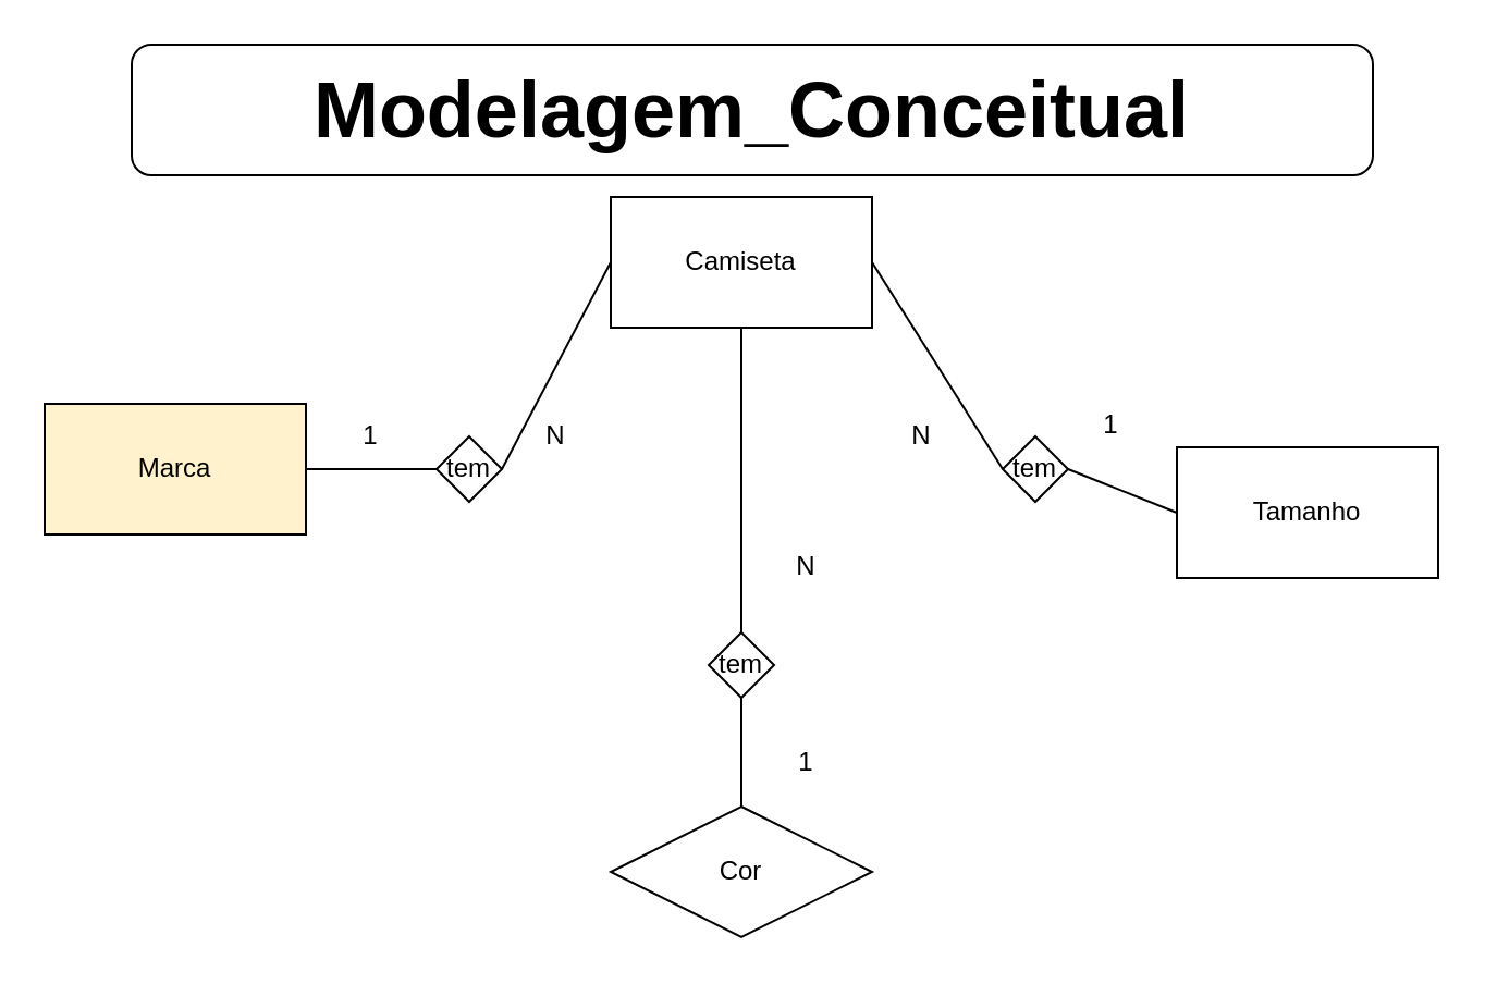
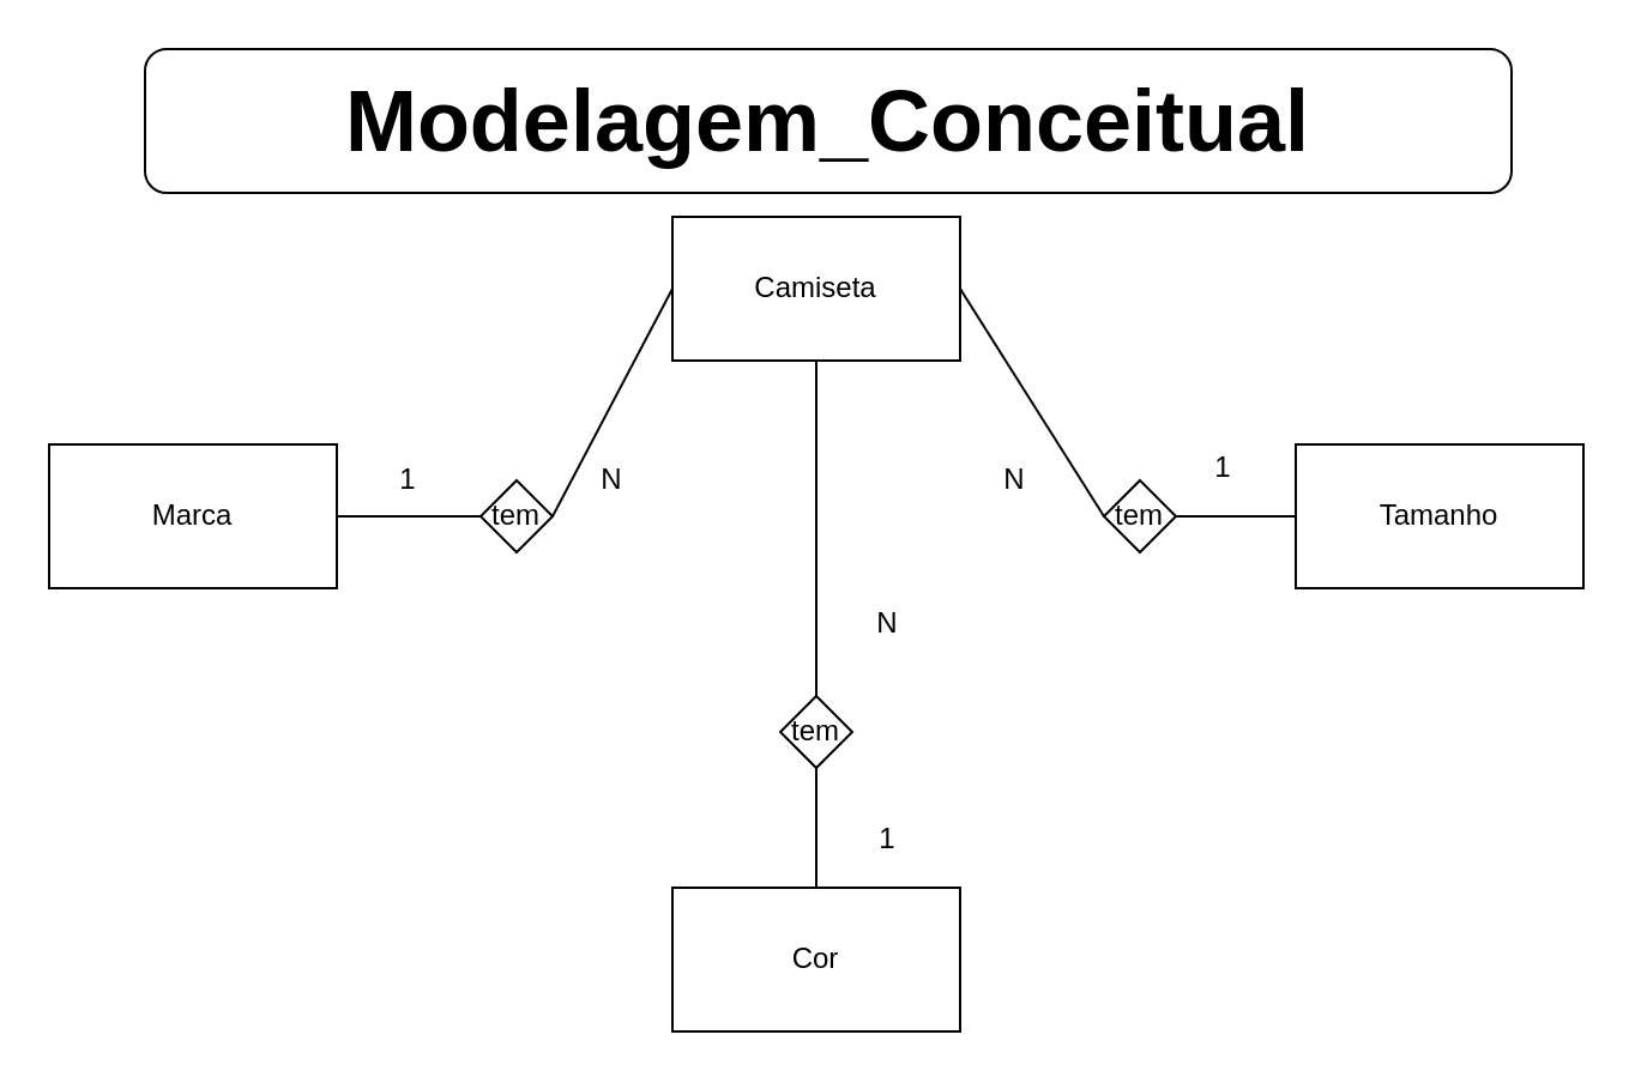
- <mxCell id="5" value="Marca" style="rounded=0;whiteSpace=wrap;html=1;fillColor=#fff2cc;" parent="1" vertex="1"><mxGeometry x="20" y="185" width="120" height="60" as="geometry" /></mxCell>
+ <mxCell id="5" value="Marca" style="rounded=0;whiteSpace=wrap;html=1;" parent="1" vertex="1"><mxGeometry x="20" y="185" width="120" height="60" as="geometry" /></mxCell>
- <mxCell id="4" value="Tamanho" style="rounded=0;whiteSpace=wrap;html=1;" parent="1" vertex="1"><mxGeometry x="540" y="205" width="120" height="60" as="geometry" /></mxCell>
+ <mxCell id="4" value="Tamanho" style="rounded=0;whiteSpace=wrap;html=1;" parent="1" vertex="1"><mxGeometry x="540" y="185" width="120" height="60" as="geometry" /></mxCell>
- <mxCell id="6" value="Cor" style="rhombus;whiteSpace=wrap;html=1;" parent="1" vertex="1"><mxGeometry x="280" y="370" width="120" height="60" as="geometry" /></mxCell>
+ <mxCell id="6" value="Cor" style="rounded=0;whiteSpace=wrap;html=1;" parent="1" vertex="1"><mxGeometry x="280" y="370" width="120" height="60" as="geometry" /></mxCell>
